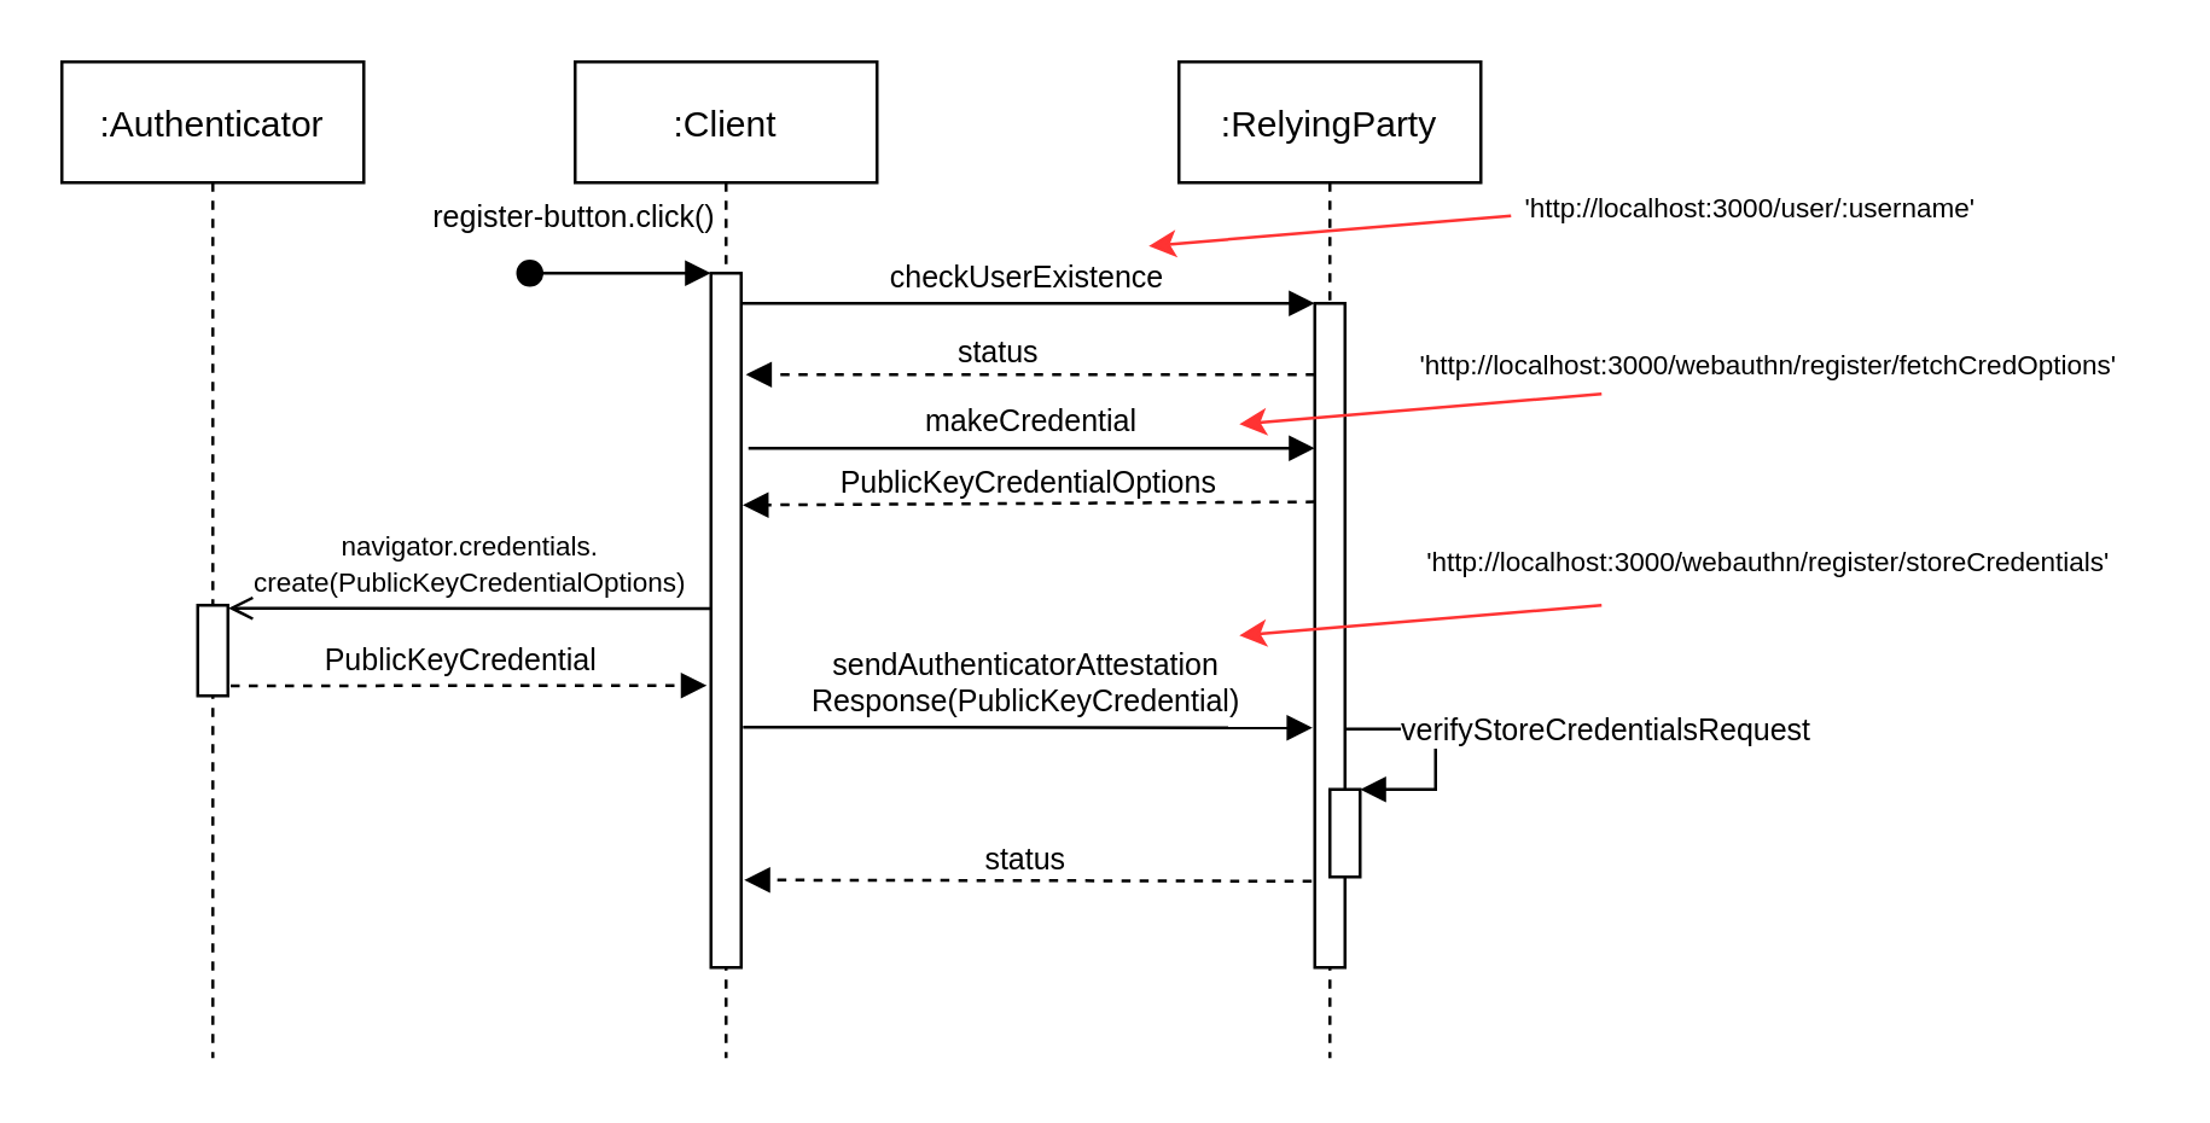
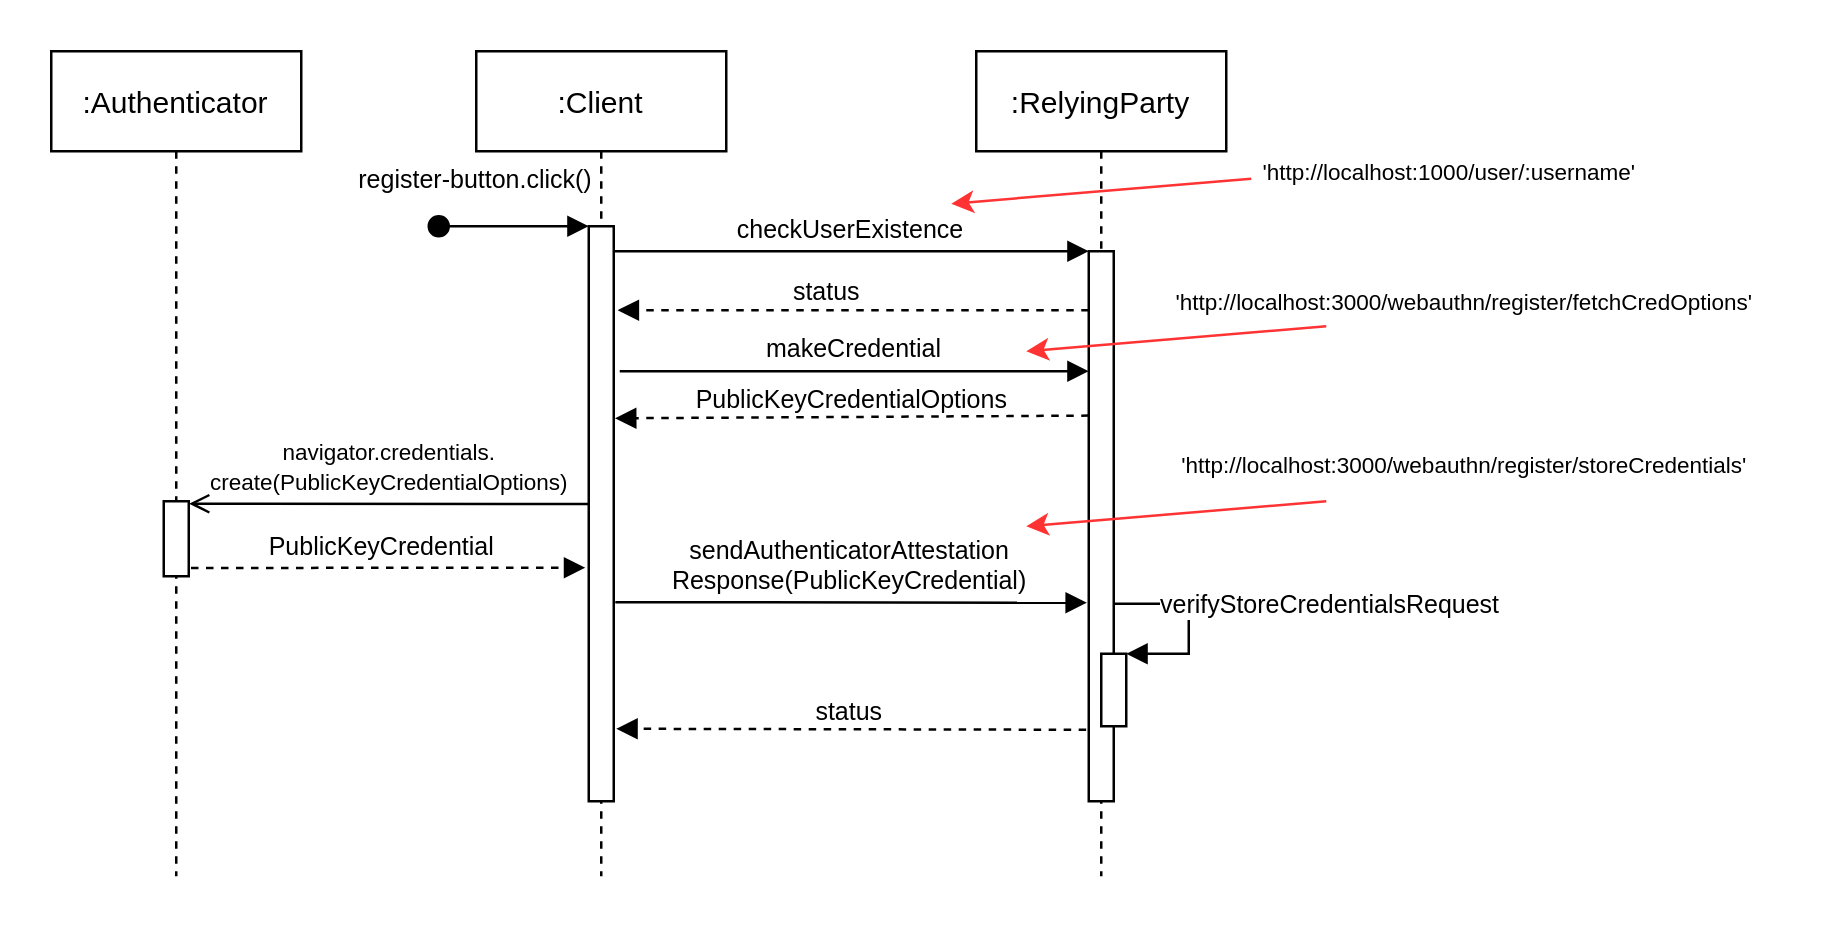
- <mxCell id="25" value="&lt;font style=&quot;font-size: 9px&quot;&gt;'http://localhost:3000/user/:username'&lt;/font&gt;" style="text;html=1;align=center;verticalAlign=middle;resizable=0;points=[];autosize=1;strokeColor=none;fillColor=none;fontSize=10;" parent="1" vertex="1"><mxGeometry x="499" y="58" width="160" height="20" as="geometry" /></mxCell>
+ <mxCell id="25" value="&lt;font style=&quot;font-size: 9px&quot;&gt;'http://localhost:1000/user/:username'&lt;/font&gt;" style="text;html=1;align=center;verticalAlign=middle;resizable=0;points=[];autosize=1;strokeColor=none;fillColor=none;fontSize=10;" parent="1" vertex="1"><mxGeometry x="499" y="58" width="160" height="20" as="geometry" /></mxCell>
